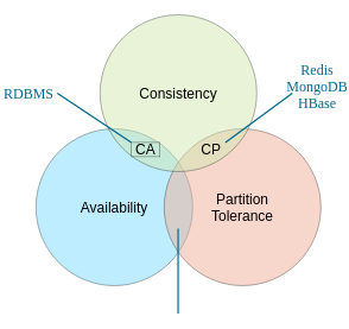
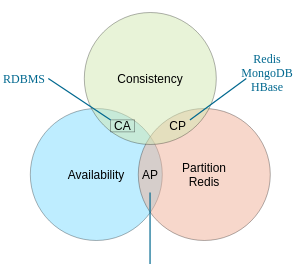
+ <mxCell id="7" value="AP" style="text;html=1;strokeColor=none;fillColor=none;align=center;verticalAlign=middle;whiteSpace=wrap;rounded=0;fontSize=20;opacity=50;fontFamily=Arial;" vertex="1" parent="1"><mxGeometry x="230" y="280" width="40" height="20" as="geometry" /></mxCell>
- <mxCell id="3" value="Partition&lt;br style=&quot;font-size: 20px;&quot;&gt;Tolerance" style="ellipse;whiteSpace=wrap;html=1;aspect=fixed;fontSize=20;opacity=50;fontFamily=Arial;fillColor=#F0B097;" vertex="1" parent="1"><mxGeometry x="230" y="180" width="220" height="220" as="geometry" /></mxCell>
+ <mxCell id="3" value="Partition&lt;br style=&quot;font-size: 20px;&quot;&gt;Redis" style="ellipse;whiteSpace=wrap;html=1;aspect=fixed;fontSize=20;opacity=50;fontFamily=Arial;fillColor=#F0B097;" vertex="1" parent="1"><mxGeometry x="230" y="180" width="220" height="220" as="geometry" /></mxCell>
